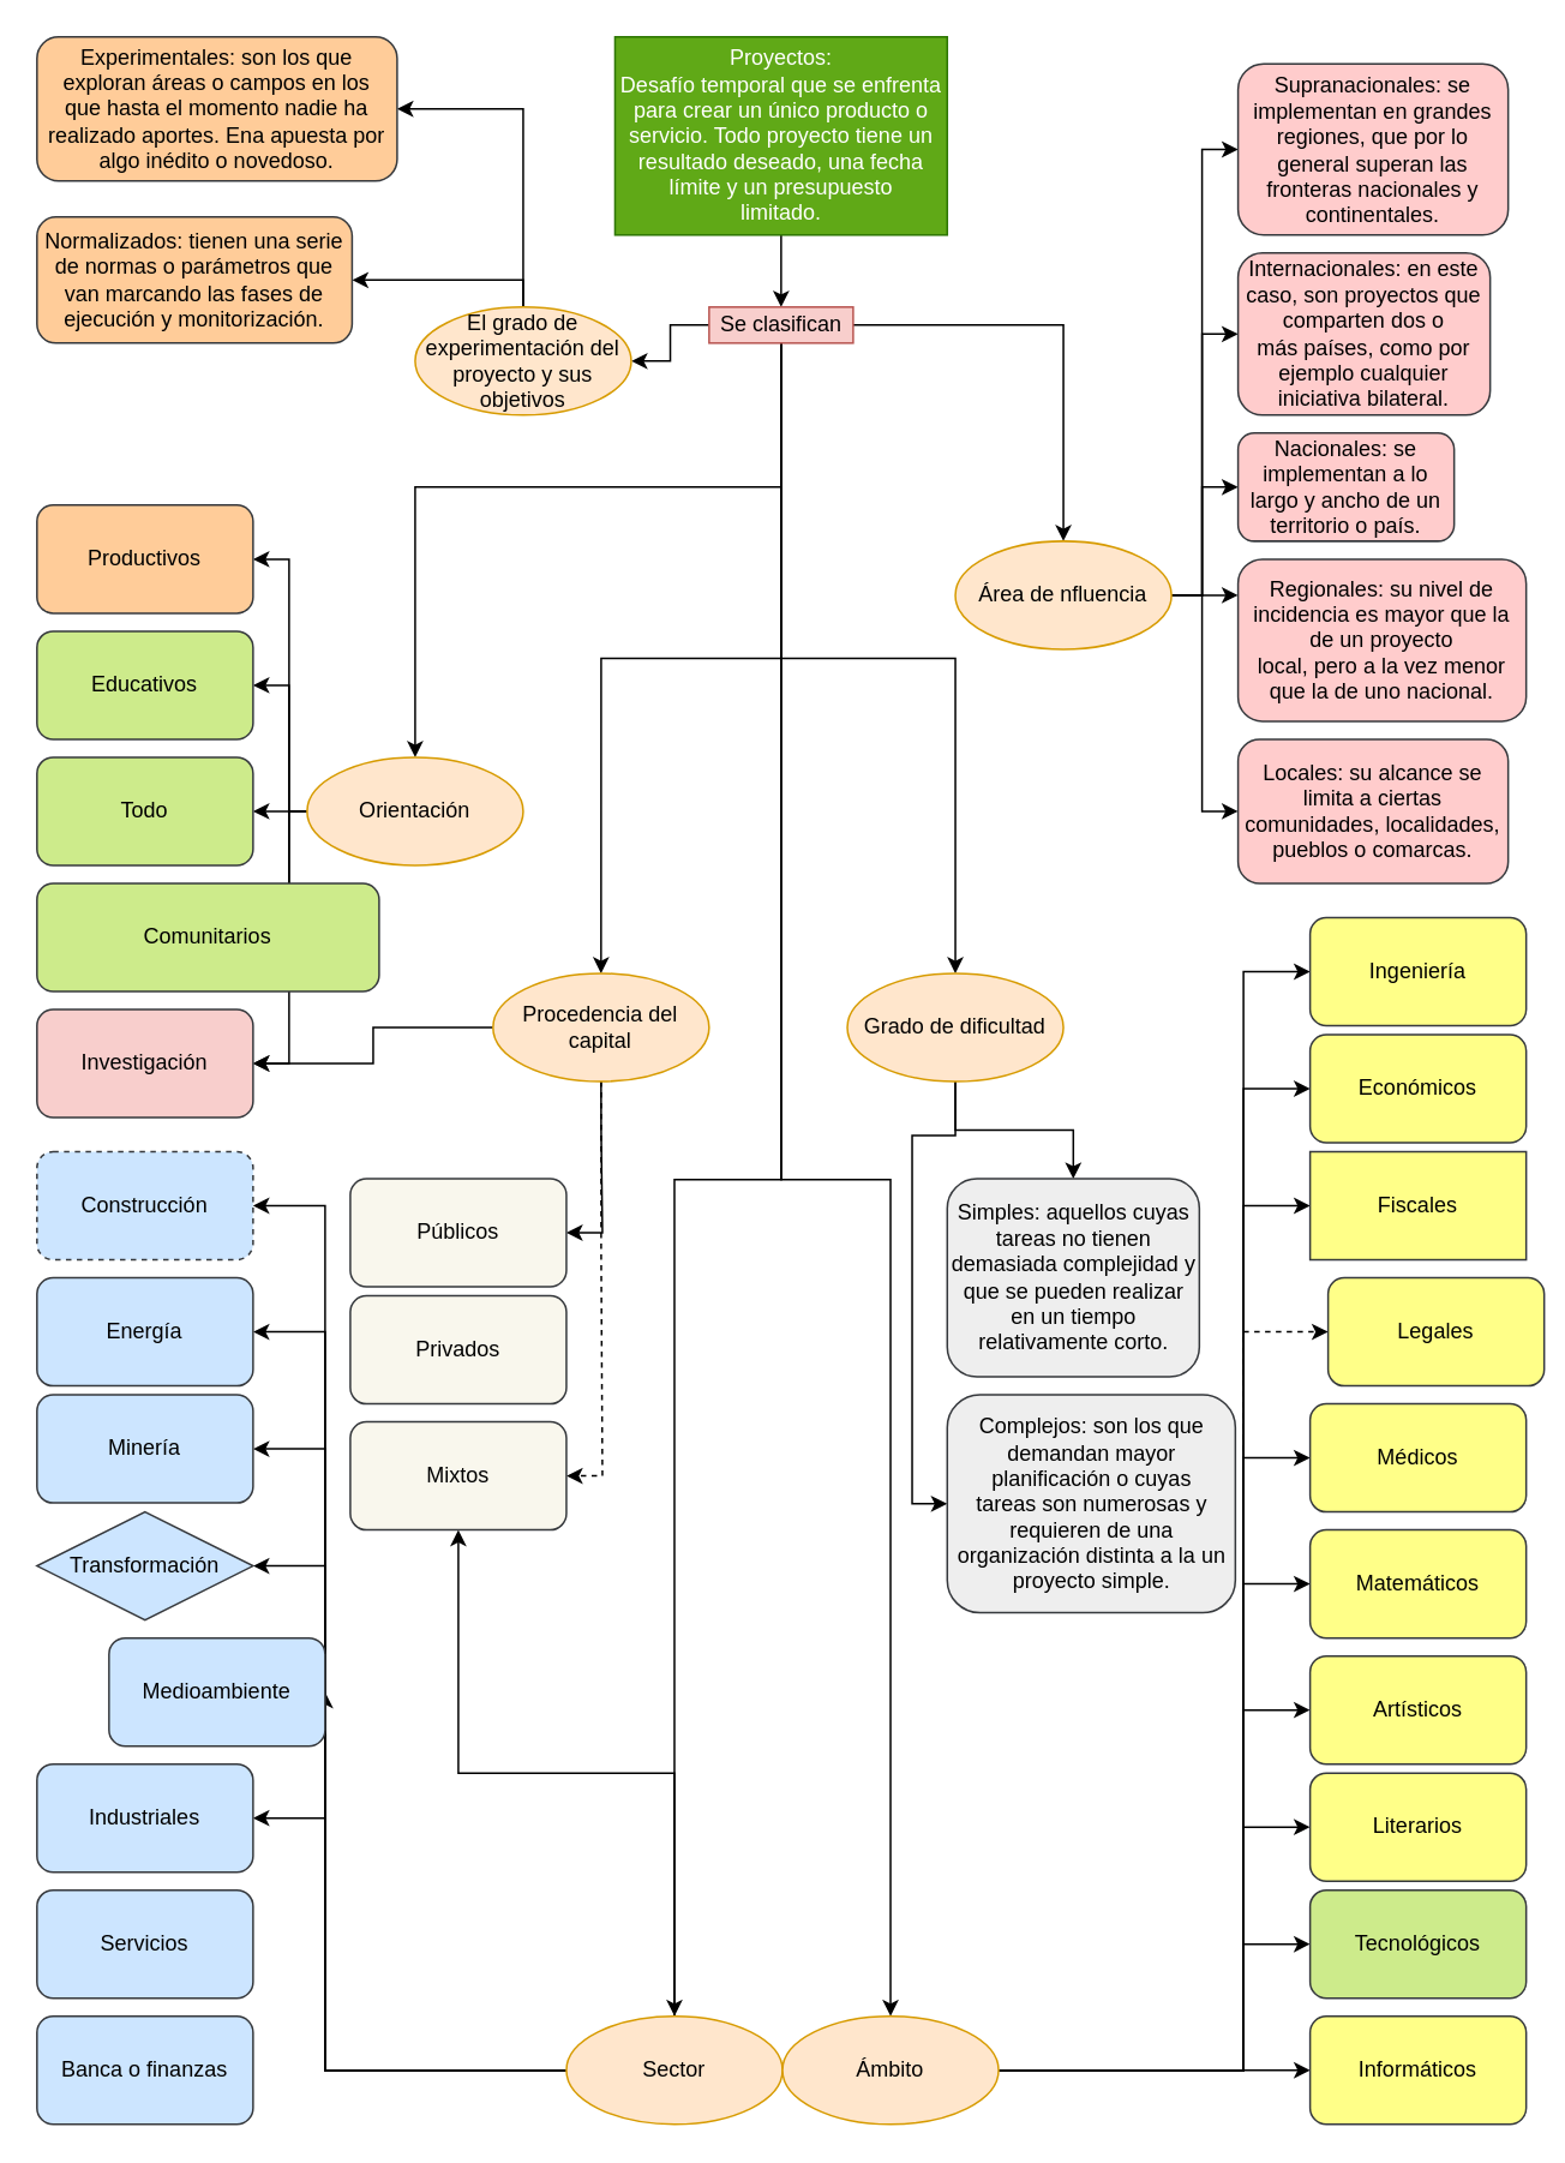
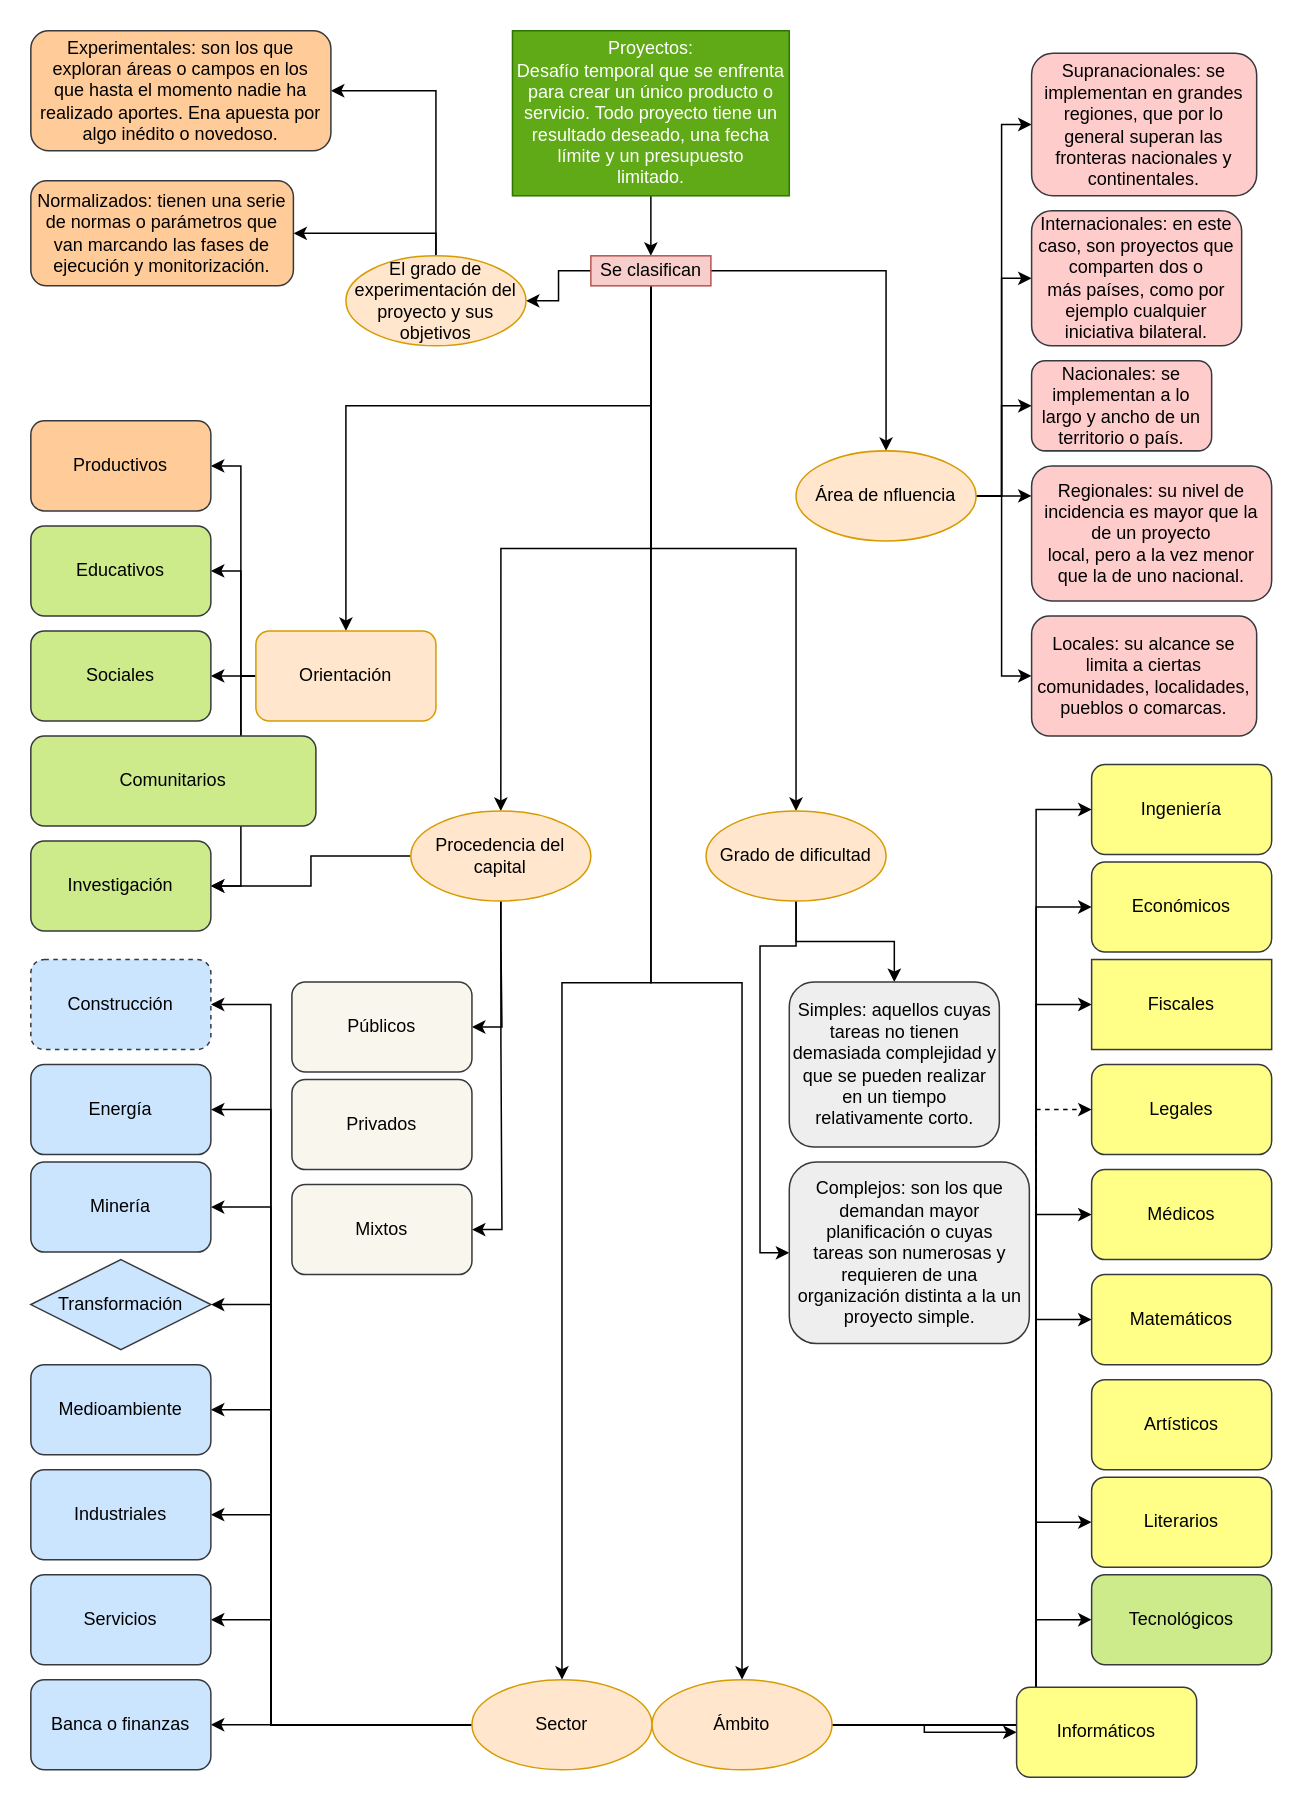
- <mxCell id="81" value="Todo" style="rounded=1;whiteSpace=wrap;html=1;fontSize=12;fillColor=#cdeb8b;strokeColor=#36393d;" vertex="1" parent="1"><mxGeometry y="420" width="120" height="60" as="geometry" x="20" /></mxCell>
+ <mxCell id="81" value="Sociales" style="rounded=1;whiteSpace=wrap;html=1;fontSize=12;fillColor=#cdeb8b;strokeColor=#36393d;" vertex="1" parent="1"><mxGeometry y="420" width="120" height="60" as="geometry" x="20" /></mxCell>
- <mxCell id="47" value="Orientación" style="ellipse;whiteSpace=wrap;html=1;fillColor=#ffe6cc;strokeColor=#d79b00;" vertex="1" parent="1"><mxGeometry x="170" y="420" width="120" height="60" as="geometry" /></mxCell>
+ <mxCell id="47" value="Orientación" style="whiteSpace=wrap;html=1;fillColor=#ffe6cc;strokeColor=#d79b00;rounded=1;" vertex="1" parent="1"><mxGeometry x="170" y="420" width="120" height="60" as="geometry" /></mxCell>
- <mxCell id="83" value="Investigación" style="rounded=1;whiteSpace=wrap;html=1;fontSize=12;fillColor=#f8cecc;strokeColor=#36393d;" vertex="1" parent="1"><mxGeometry y="560" width="120" height="60" as="geometry" x="20" /></mxCell>
+ <mxCell id="83" value="Investigación" style="rounded=1;whiteSpace=wrap;html=1;fontSize=12;fillColor=#cdeb8b;strokeColor=#36393d;" vertex="1" parent="1"><mxGeometry y="560" width="120" height="60" as="geometry" x="20" /></mxCell>
- <mxCell id="72" value="Legales" style="rounded=1;whiteSpace=wrap;html=1;fontSize=12;fillColor=#ffff88;strokeColor=#36393d;" vertex="1" parent="1"><mxGeometry x="737" y="709" width="120" height="60" as="geometry" /></mxCell>
+ <mxCell id="72" value="Legales" style="rounded=1;whiteSpace=wrap;html=1;fontSize=12;fillColor=#ffff88;strokeColor=#36393d;" vertex="1" parent="1"><mxGeometry x="727" y="709" width="120" height="60" as="geometry" /></mxCell>
- <mxCell id="17" style="edgeStyle=orthogonalEdgeStyle;rounded=0;orthogonalLoop=1;jettySize=auto;html=1;entryX=1;entryY=0.5;entryDx=0;entryDy=0;fontSize=12;dashed=1;" edge="1" parent="1" source="18" target="58"><mxGeometry relative="1" as="geometry" /></mxCell>
+ <mxCell id="17" style="edgeStyle=orthogonalEdgeStyle;rounded=0;orthogonalLoop=1;jettySize=auto;html=1;entryX=1;entryY=0.5;entryDx=0;entryDy=0;fontSize=12;" edge="1" parent="1" source="18" target="58"><mxGeometry relative="1" as="geometry" /></mxCell>
- <mxCell id="65" value="Medioambiente" style="rounded=1;whiteSpace=wrap;html=1;fontSize=12;fillColor=#cce5ff;strokeColor=#36393d;" vertex="1" parent="1"><mxGeometry x="60" y="909" width="120" height="60" as="geometry" /></mxCell>
+ <mxCell id="65" value="Medioambiente" style="rounded=1;whiteSpace=wrap;html=1;fontSize=12;fillColor=#cce5ff;strokeColor=#36393d;" vertex="1" parent="1"><mxGeometry y="909" width="120" height="60" as="geometry" x="20" /></mxCell>
- <mxCell id="34" style="edgeStyle=orthogonalEdgeStyle;rounded=0;orthogonalLoop=1;jettySize=auto;html=1;entryX=0;entryY=0.5;entryDx=0;entryDy=0;fontSize=12;" edge="1" parent="1" source="41" target="75"><mxGeometry relative="1" as="geometry"><Array as="points"><mxPoint x="690" y="1149" /><mxPoint x="690" y="949" /></Array></mxGeometry></mxCell>
- <mxCell id="22" style="edgeStyle=orthogonalEdgeStyle;rounded=0;orthogonalLoop=1;jettySize=auto;html=1;fontSize=12;" edge="1" parent="1" source="30" target="58"><mxGeometry relative="1" as="geometry" /></mxCell>
+ <mxCell id="22" style="edgeStyle=orthogonalEdgeStyle;rounded=0;orthogonalLoop=1;jettySize=auto;html=1;fontSize=12;" edge="1" parent="1" source="30" target="68"><mxGeometry relative="1" as="geometry" /></mxCell>
+ <mxCell id="23" style="edgeStyle=orthogonalEdgeStyle;rounded=0;orthogonalLoop=1;jettySize=auto;html=1;entryX=1;entryY=0.5;entryDx=0;entryDy=0;fontSize=12;" edge="1" parent="1" source="30" target="67"><mxGeometry relative="1" as="geometry"><Array as="points"><mxPoint x="180" y="1149" /><mxPoint x="180" y="1079" /></Array></mxGeometry></mxCell>
- <mxCell id="78" value="Informáticos" style="rounded=1;whiteSpace=wrap;html=1;fontSize=12;fillColor=#ffff88;strokeColor=#36393d;" vertex="1" parent="1"><mxGeometry x="727" y="1119" width="120" height="60" as="geometry" /></mxCell>
+ <mxCell id="78" value="Informáticos" style="rounded=1;whiteSpace=wrap;html=1;fontSize=12;fillColor=#ffff88;strokeColor=#36393d;" vertex="1" parent="1"><mxGeometry x="677" y="1124" width="120" height="60" as="geometry" /></mxCell>
